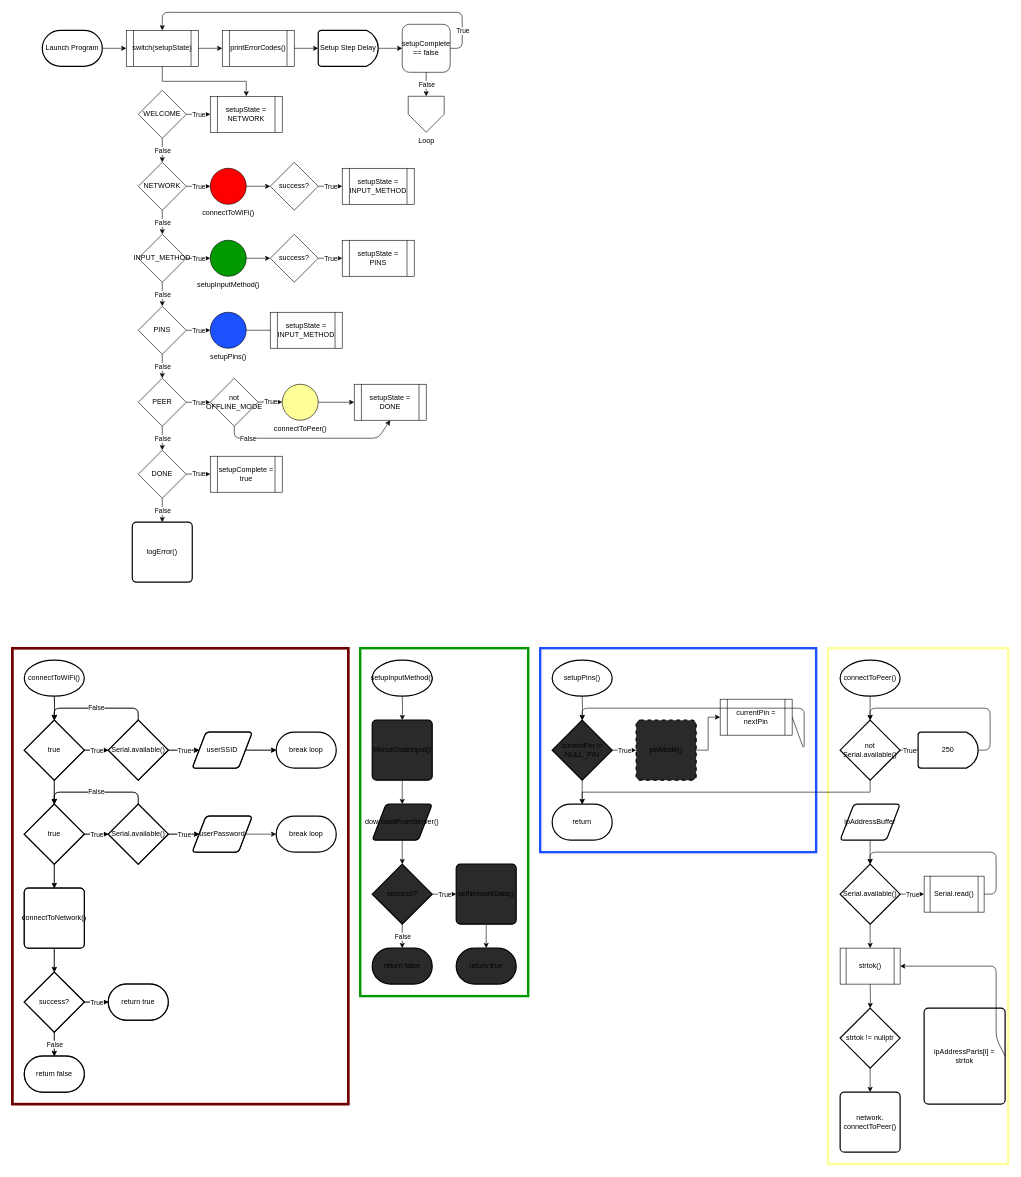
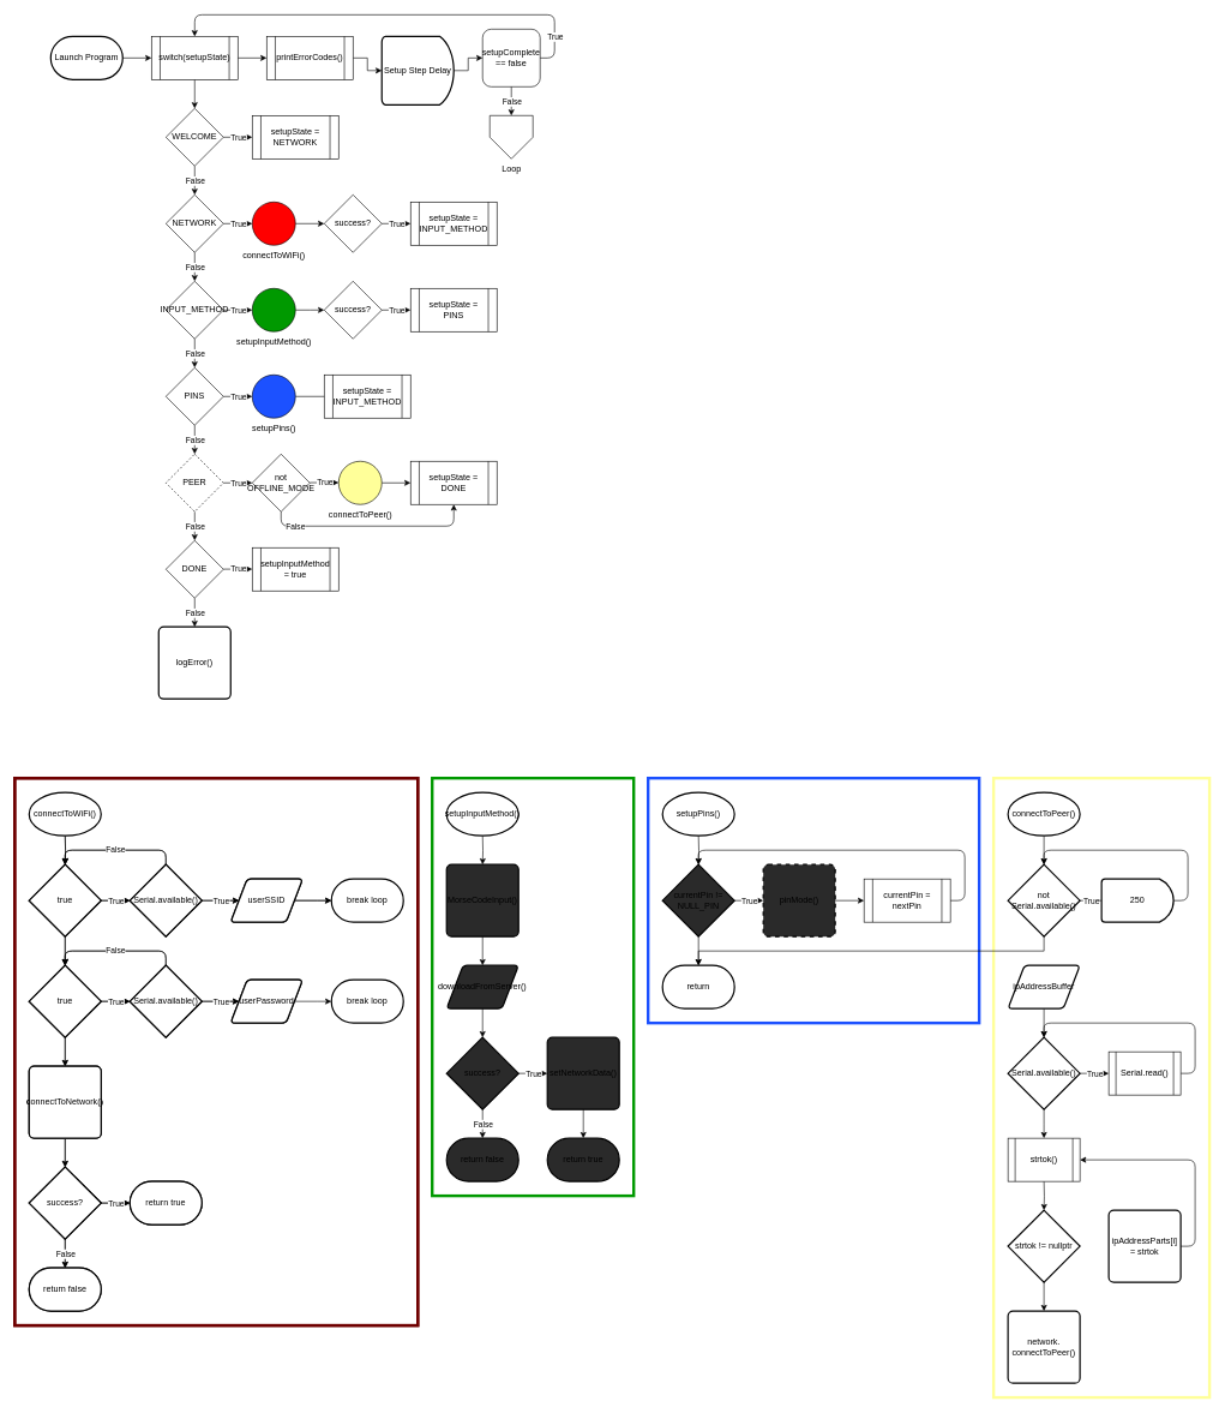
- <mxCell id="62" value="Setup Step Delay" style="strokeWidth=2;html=1;shape=mxgraph.flowchart.delay;whiteSpace=wrap;" parent="1" vertex="1"><mxGeometry x="530" y="50" width="100" height="60" as="geometry" /></mxCell>
+ <mxCell id="62" value="Setup Step Delay" style="strokeWidth=2;html=1;shape=mxgraph.flowchart.delay;whiteSpace=wrap;" parent="1" vertex="1"><mxGeometry x="530" y="50" width="100" height="95" as="geometry" /></mxCell>
- <mxCell id="2" style="edgeStyle=orthogonalEdgeStyle;rounded=0;orthogonalLoop=1;jettySize=auto;html=1;exitX=0.5;exitY=1;exitDx=0;exitDy=0;" parent="1" source="4" target="29" edge="1"><mxGeometry relative="1" as="geometry" /></mxCell>
+ <mxCell id="2" style="edgeStyle=orthogonalEdgeStyle;rounded=0;orthogonalLoop=1;jettySize=auto;html=1;exitX=0.5;exitY=1;exitDx=0;exitDy=0;entryX=0.5;entryY=0;entryDx=0;entryDy=0;" parent="1" source="4" target="5" edge="1"><mxGeometry relative="1" as="geometry" /></mxCell>
- <mxCell id="9" value="PEER" style="rhombus;whiteSpace=wrap;html=1;" parent="1" vertex="1"><mxGeometry x="230" y="630" width="80" height="80" as="geometry" /></mxCell>
+ <mxCell id="9" value="PEER" style="rhombus;whiteSpace=wrap;html=1;dashed=1;" parent="1" vertex="1"><mxGeometry x="230" y="630" width="80" height="80" as="geometry" /></mxCell>
- <mxCell id="52" value="setupState = DONE" style="shape=process;whiteSpace=wrap;html=1;backgroundOutline=1;" parent="1" vertex="1"><mxGeometry x="590" y="640" width="120" height="60" as="geometry" /></mxCell>
+ <mxCell id="52" value="setupState = DONE" style="shape=process;whiteSpace=wrap;html=1;backgroundOutline=1;" parent="1" vertex="1"><mxGeometry x="570" y="640" width="120" height="60" as="geometry" /></mxCell>
- <mxCell id="56" value="setupComplete = true" style="shape=process;whiteSpace=wrap;html=1;backgroundOutline=1;" parent="1" vertex="1"><mxGeometry x="350" y="760" width="120" height="60" as="geometry" /></mxCell>
+ <mxCell id="56" value="setupInputMethod = true" style="shape=process;whiteSpace=wrap;html=1;backgroundOutline=1;" parent="1" vertex="1"><mxGeometry x="350" y="760" width="120" height="60" as="geometry" /></mxCell>
- <mxCell id="164" value="currentPin = nextPin" style="shape=process;whiteSpace=wrap;html=1;backgroundOutline=1;strokeWidth=1;" parent="155" vertex="1"><mxGeometry x="1200" y="1165" width="120" height="60" as="geometry" /></mxCell>
+ <mxCell id="164" value="currentPin = nextPin" style="shape=process;whiteSpace=wrap;html=1;backgroundOutline=1;strokeWidth=1;" parent="155" vertex="1"><mxGeometry x="1200" y="1220" width="120" height="60" as="geometry" /></mxCell>
- <mxCell id="188" value="ipAddressParts[i] = strtok" style="rounded=1;whiteSpace=wrap;html=1;absoluteArcSize=1;arcSize=14;strokeWidth=2;" parent="168" vertex="1"><mxGeometry x="1540" y="1680" width="135" height="160" as="geometry" /></mxCell>
+ <mxCell id="188" value="ipAddressParts[i] = strtok" style="rounded=1;whiteSpace=wrap;html=1;absoluteArcSize=1;arcSize=14;strokeWidth=2;" parent="168" vertex="1"><mxGeometry x="1540" y="1680" width="100" height="100" as="geometry" /></mxCell>
